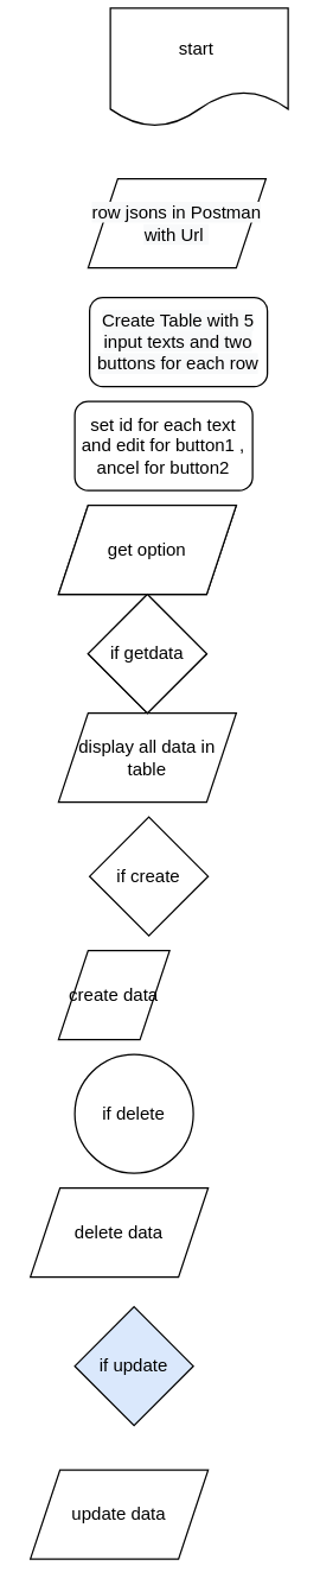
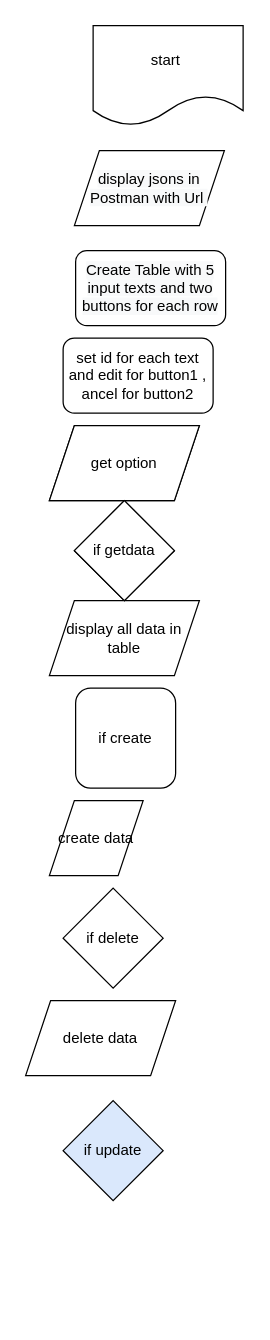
- <mxCell id="2" value="start&amp;nbsp;" style="shape=document;whiteSpace=wrap;html=1;boundedLbl=1;" vertex="1" parent="1"><mxGeometry x="74" y="5" width="120" height="80" as="geometry" /></mxCell>
+ <mxCell id="2" value="start&amp;nbsp;" style="shape=document;whiteSpace=wrap;html=1;boundedLbl=1;" vertex="1" parent="1"><mxGeometry x="74" y="20" width="120" height="80" as="geometry" /></mxCell>
- <mxCell id="3" value="&lt;span style=&quot;color: rgb(0 , 0 , 0) ; font-family: &amp;#34;helvetica&amp;#34; ; font-size: 12px ; font-style: normal ; font-weight: 400 ; letter-spacing: normal ; text-align: center ; text-indent: 0px ; text-transform: none ; word-spacing: 0px ; background-color: rgb(248 , 249 , 250) ; display: inline ; float: none&quot;&gt;row jsons in Postman with Url&amp;nbsp;&lt;/span&gt;" style="shape=parallelogram;perimeter=parallelogramPerimeter;whiteSpace=wrap;html=1;fixedSize=1;" vertex="1" parent="1"><mxGeometry x="59" y="120" width="120" height="60" as="geometry" /></mxCell>
+ <mxCell id="3" value="&lt;span style=&quot;color: rgb(0 , 0 , 0) ; font-family: &amp;#34;helvetica&amp;#34; ; font-size: 12px ; font-style: normal ; font-weight: 400 ; letter-spacing: normal ; text-align: center ; text-indent: 0px ; text-transform: none ; word-spacing: 0px ; background-color: rgb(248 , 249 , 250) ; display: inline ; float: none&quot;&gt;display jsons in Postman with Url&amp;nbsp;&lt;/span&gt;" style="shape=parallelogram;perimeter=parallelogramPerimeter;whiteSpace=wrap;html=1;fixedSize=1;" vertex="1" parent="1"><mxGeometry x="59" y="120" width="120" height="60" as="geometry" /></mxCell>
- <mxCell id="6" value="if create" style="rhombus;whiteSpace=wrap;html=1;" vertex="1" parent="1"><mxGeometry x="60" y="550" width="80" height="80" as="geometry" /></mxCell>
+ <mxCell id="6" value="if create" style="whiteSpace=wrap;html=1;rounded=1;" vertex="1" parent="1"><mxGeometry x="60" y="550" width="80" height="80" as="geometry" /></mxCell>
- <mxCell id="8" value="if delete" style="ellipse;whiteSpace=wrap;html=1;" vertex="1" parent="1"><mxGeometry x="50" y="710" width="80" height="80" as="geometry" /></mxCell>
+ <mxCell id="8" value="if delete" style="rhombus;whiteSpace=wrap;html=1;" vertex="1" parent="1"><mxGeometry x="50" y="710" width="80" height="80" as="geometry" /></mxCell>
- <mxCell id="11" value="update data" style="shape=parallelogram;perimeter=parallelogramPerimeter;whiteSpace=wrap;html=1;fixedSize=1;" vertex="1" parent="1"><mxGeometry x="20" y="990" width="120" height="60" as="geometry" /></mxCell>
